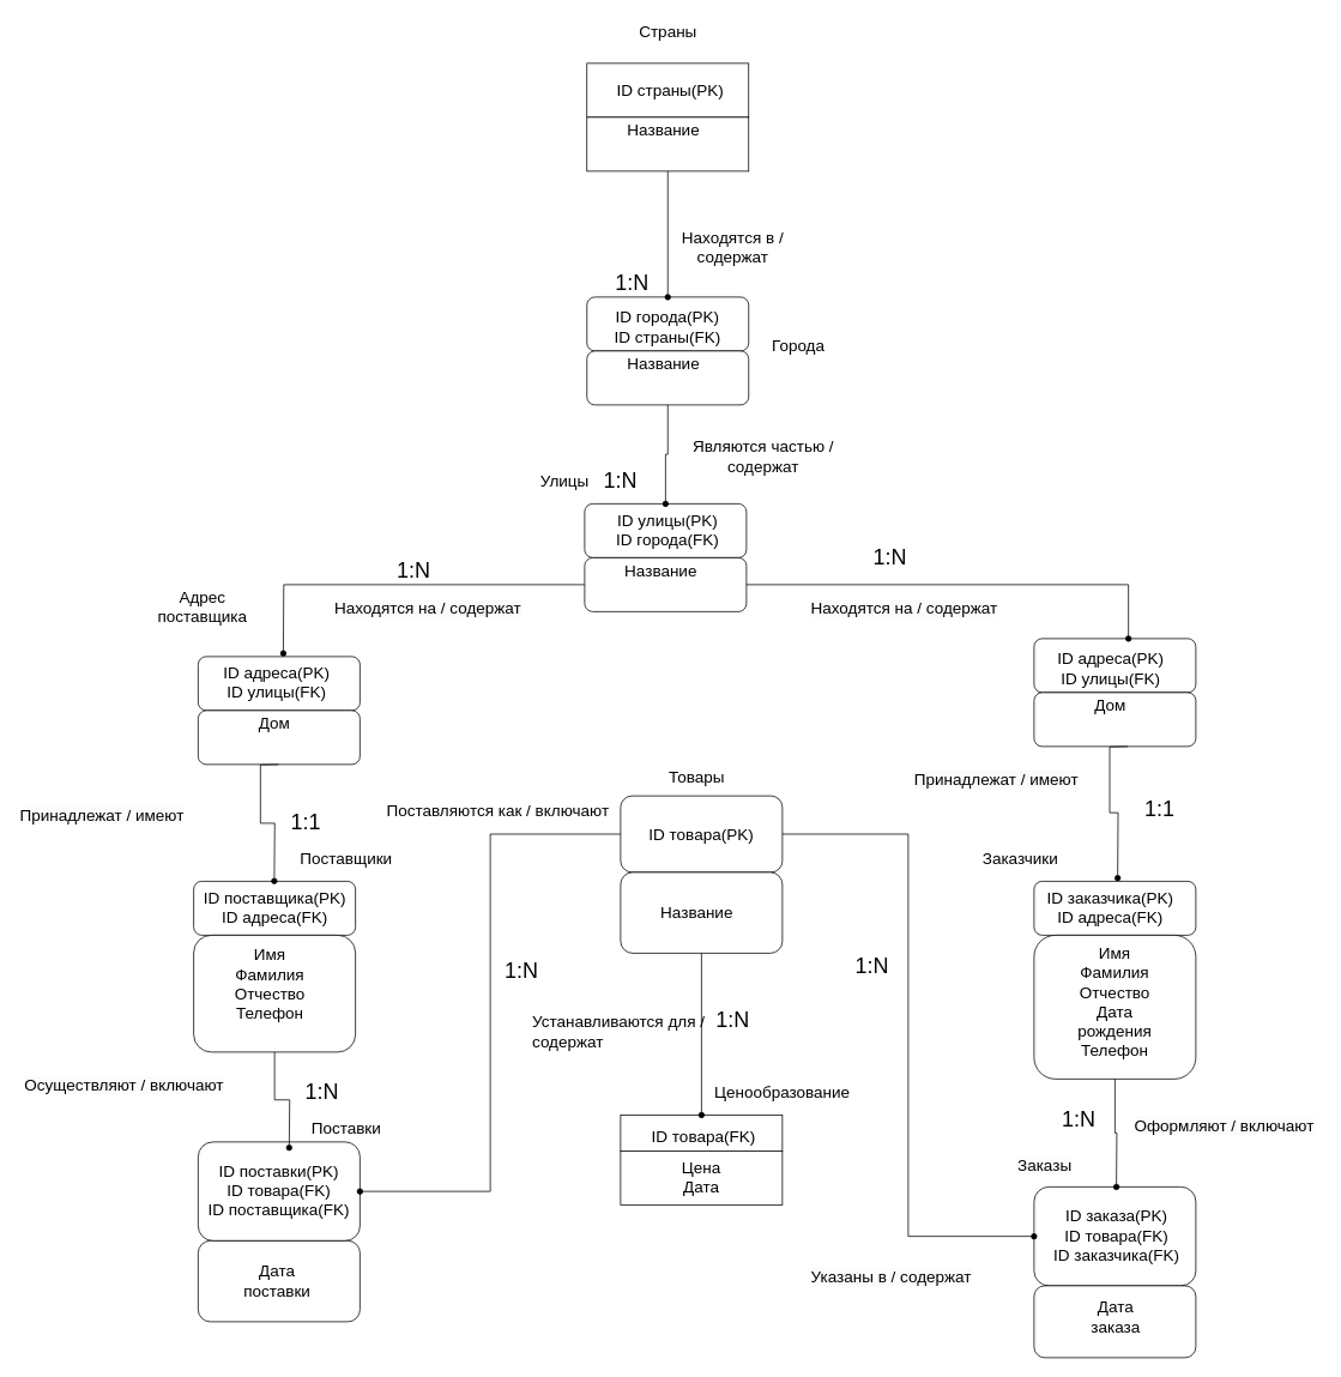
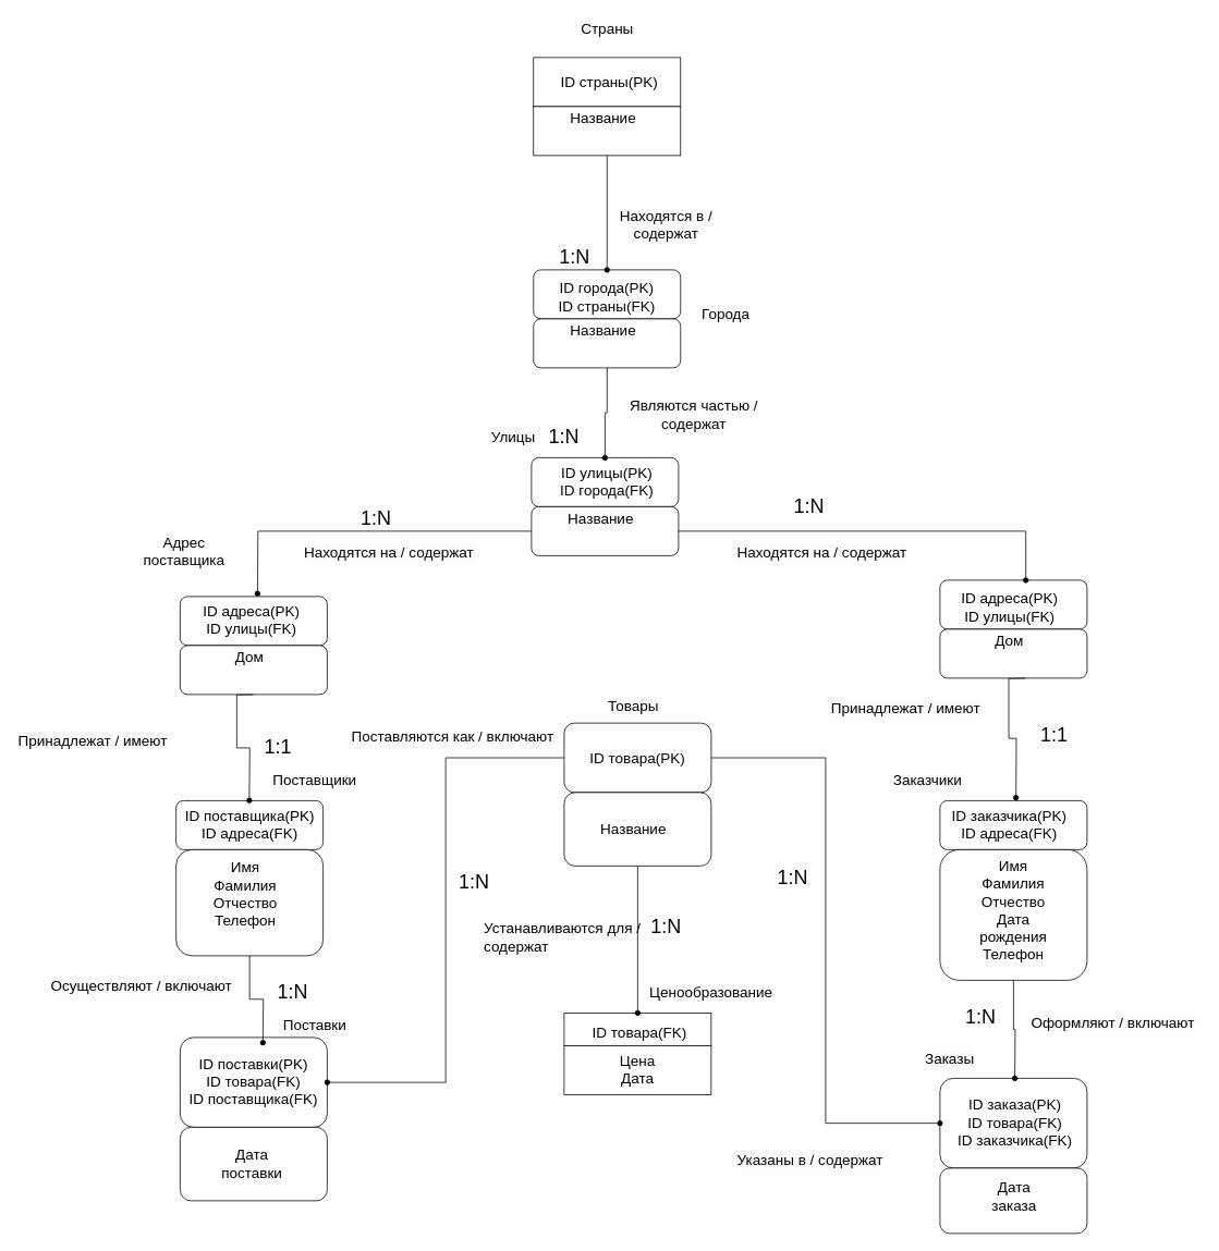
- <mxCell id="82" value="&lt;span style=&quot;color: rgb(0, 0, 0); font-family: Helvetica; font-size: 18px; font-style: normal; font-variant-ligatures: normal; font-variant-caps: normal; font-weight: 400; letter-spacing: normal; orphans: 2; text-align: center; text-indent: 0px; text-transform: none; widows: 2; word-spacing: 0px; -webkit-text-stroke-width: 0px; white-space: normal; background-color: rgb(251, 251, 251); text-decoration-thickness: initial; text-decoration-style: initial; text-decoration-color: initial; display: inline !important; float: none;&quot;&gt;Осуществляют / включают&lt;/span&gt;" style="text;whiteSpace=wrap;html=1;" parent="1" vertex="1"><mxGeometry x="25" y="1190" width="230" height="50" as="geometry" /></mxCell>
+ <mxCell id="82" value="&lt;span style=&quot;color: rgb(0, 0, 0); font-family: Helvetica; font-size: 18px; font-style: normal; font-variant-ligatures: normal; font-variant-caps: normal; font-weight: 400; letter-spacing: normal; orphans: 2; text-align: center; text-indent: 0px; text-transform: none; widows: 2; word-spacing: 0px; -webkit-text-stroke-width: 0px; white-space: normal; background-color: rgb(251, 251, 251); text-decoration-thickness: initial; text-decoration-style: initial; text-decoration-color: initial; display: inline !important; float: none;&quot;&gt;Осуществляют / включают&lt;/span&gt;" style="text;whiteSpace=wrap;html=1;" parent="1" vertex="1"><mxGeometry x="60" y="1190" width="230" height="50" as="geometry" /></mxCell>
